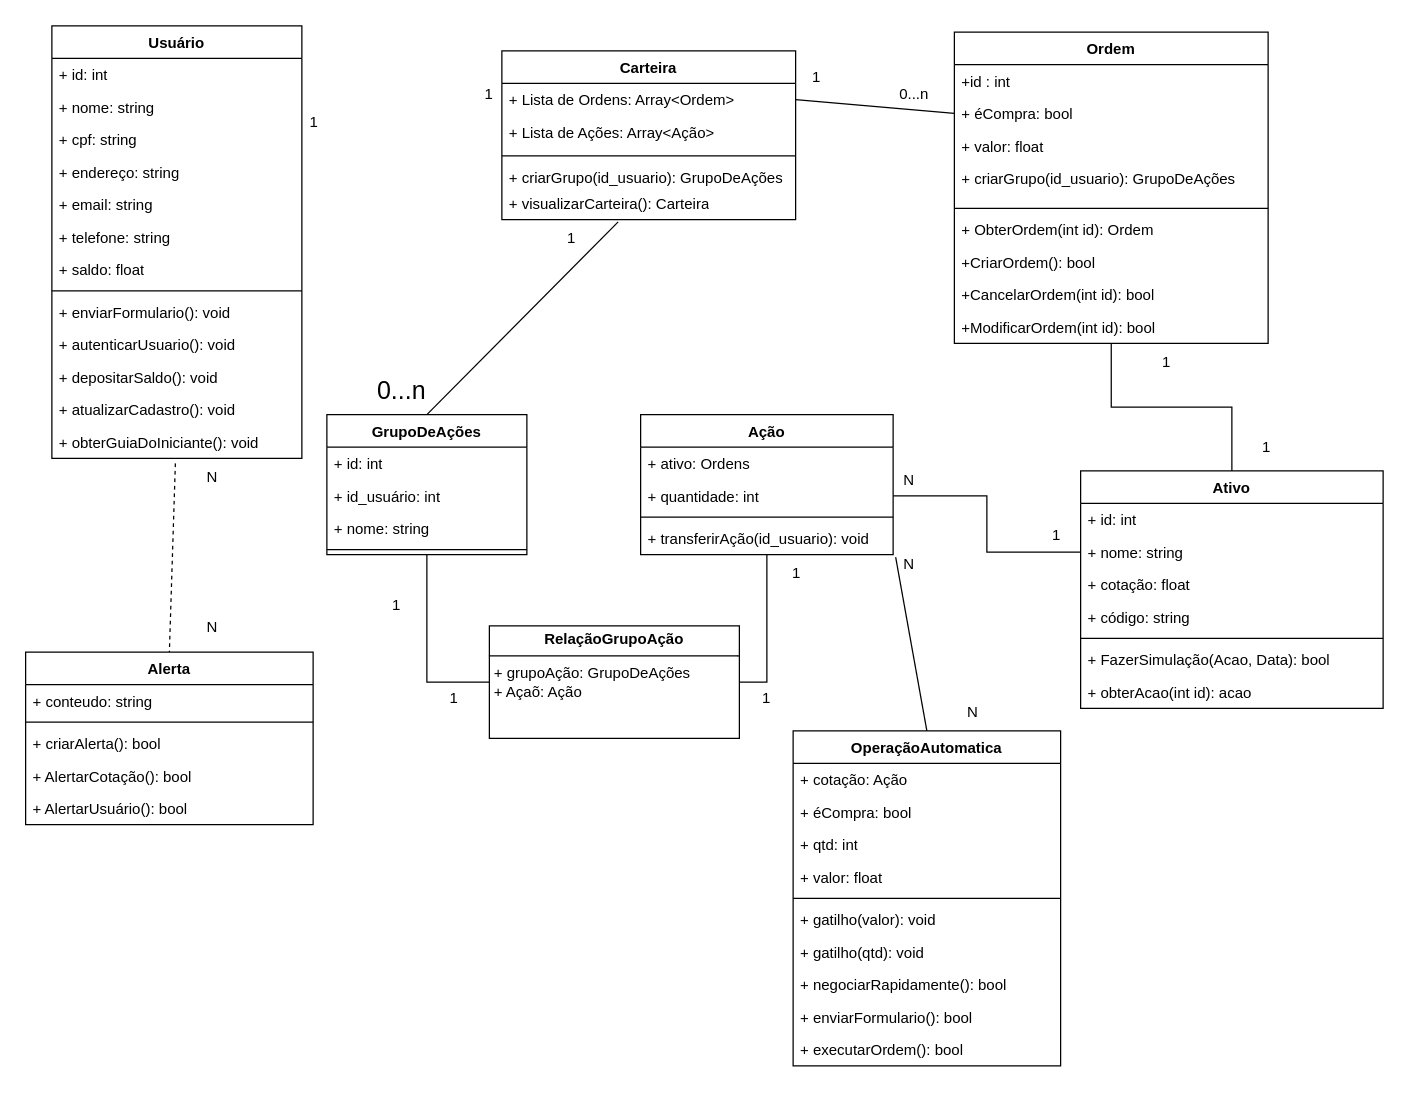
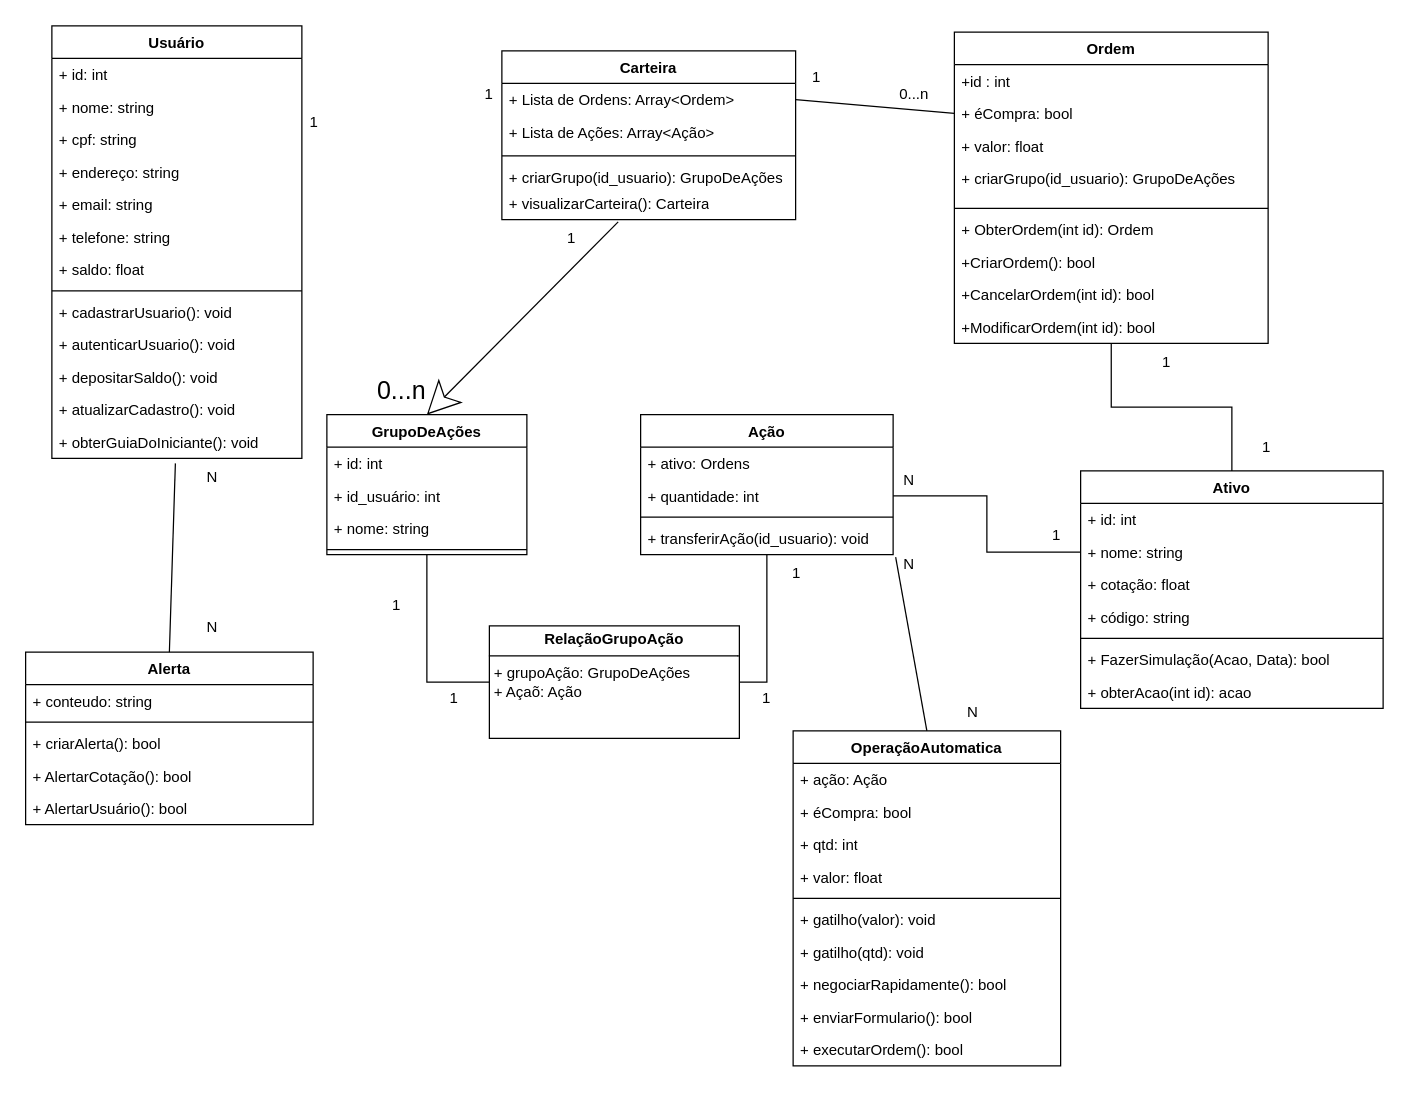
- <mxCell id="36" value="+ enviarFormulario(): void" style="text;strokeColor=none;fillColor=none;align=left;verticalAlign=top;spacingLeft=4;spacingRight=4;overflow=hidden;rotatable=0;points=[[0,0.5],[1,0.5]];portConstraint=eastwest;whiteSpace=wrap;html=1;" parent="27" vertex="1"><mxGeometry y="216" width="200" height="26" as="geometry" /></mxCell>
+ <mxCell id="36" value="+ cadastrarUsuario(): void" style="text;strokeColor=none;fillColor=none;align=left;verticalAlign=top;spacingLeft=4;spacingRight=4;overflow=hidden;rotatable=0;points=[[0,0.5],[1,0.5]];portConstraint=eastwest;whiteSpace=wrap;html=1;" parent="27" vertex="1"><mxGeometry y="216" width="200" height="26" as="geometry" /></mxCell>
- <mxCell id="74" value="" style="endArrow=none;endFill=0;endSize=24;html=1;rounded=0;entryX=0.5;entryY=0;entryDx=0;entryDy=0;exitX=0.396;exitY=1.069;exitDx=0;exitDy=0;exitPerimeter=0;" parent="1" source="26" target="42" edge="1"><mxGeometry width="160" relative="1" as="geometry"><mxPoint x="273" y="276" as="sourcePoint" /><mxPoint x="433" y="276" as="targetPoint" /></mxGeometry></mxCell>
+ <mxCell id="74" value="" style="endArrow=classic;endFill=0;endSize=24;html=1;rounded=0;entryX=0.5;entryY=0;entryDx=0;entryDy=0;exitX=0.396;exitY=1.069;exitDx=0;exitDy=0;exitPerimeter=0;" parent="1" source="26" target="42" edge="1"><mxGeometry width="160" relative="1" as="geometry"><mxPoint x="273" y="276" as="sourcePoint" /><mxPoint x="433" y="276" as="targetPoint" /></mxGeometry></mxCell>
- <mxCell id="73" value="" style="endArrow=none;endFill=0;endSize=24;html=1;rounded=0;entryX=0.5;entryY=0;entryDx=0;entryDy=0;exitX=0.494;exitY=1.154;exitDx=0;exitDy=0;exitPerimeter=0;dashed=1;" parent="1" target="54" edge="1" source="40"><mxGeometry width="160" relative="1" as="geometry"><mxPoint x="76" y="391" as="sourcePoint" /><mxPoint x="-30" y="367.46" as="targetPoint" /><Array as="points" /></mxGeometry></mxCell>
+ <mxCell id="73" value="" style="endArrow=none;endFill=0;endSize=24;html=1;rounded=0;entryX=0.5;entryY=0;entryDx=0;entryDy=0;exitX=0.494;exitY=1.154;exitDx=0;exitDy=0;exitPerimeter=0;" parent="1" target="54" edge="1" source="40"><mxGeometry width="160" relative="1" as="geometry"><mxPoint x="76" y="391" as="sourcePoint" /><mxPoint x="-30" y="367.46" as="targetPoint" /><Array as="points" /></mxGeometry></mxCell>
- <mxCell id="76" value="+ cotação: Ação" style="text;strokeColor=none;fillColor=none;align=left;verticalAlign=top;spacingLeft=4;spacingRight=4;overflow=hidden;rotatable=0;points=[[0,0.5],[1,0.5]];portConstraint=eastwest;whiteSpace=wrap;html=1;" parent="75" vertex="1"><mxGeometry y="26" width="214" height="26" as="geometry" /></mxCell>
+ <mxCell id="76" value="+ ação: Ação" style="text;strokeColor=none;fillColor=none;align=left;verticalAlign=top;spacingLeft=4;spacingRight=4;overflow=hidden;rotatable=0;points=[[0,0.5],[1,0.5]];portConstraint=eastwest;whiteSpace=wrap;html=1;" parent="75" vertex="1"><mxGeometry y="26" width="214" height="26" as="geometry" /></mxCell>
